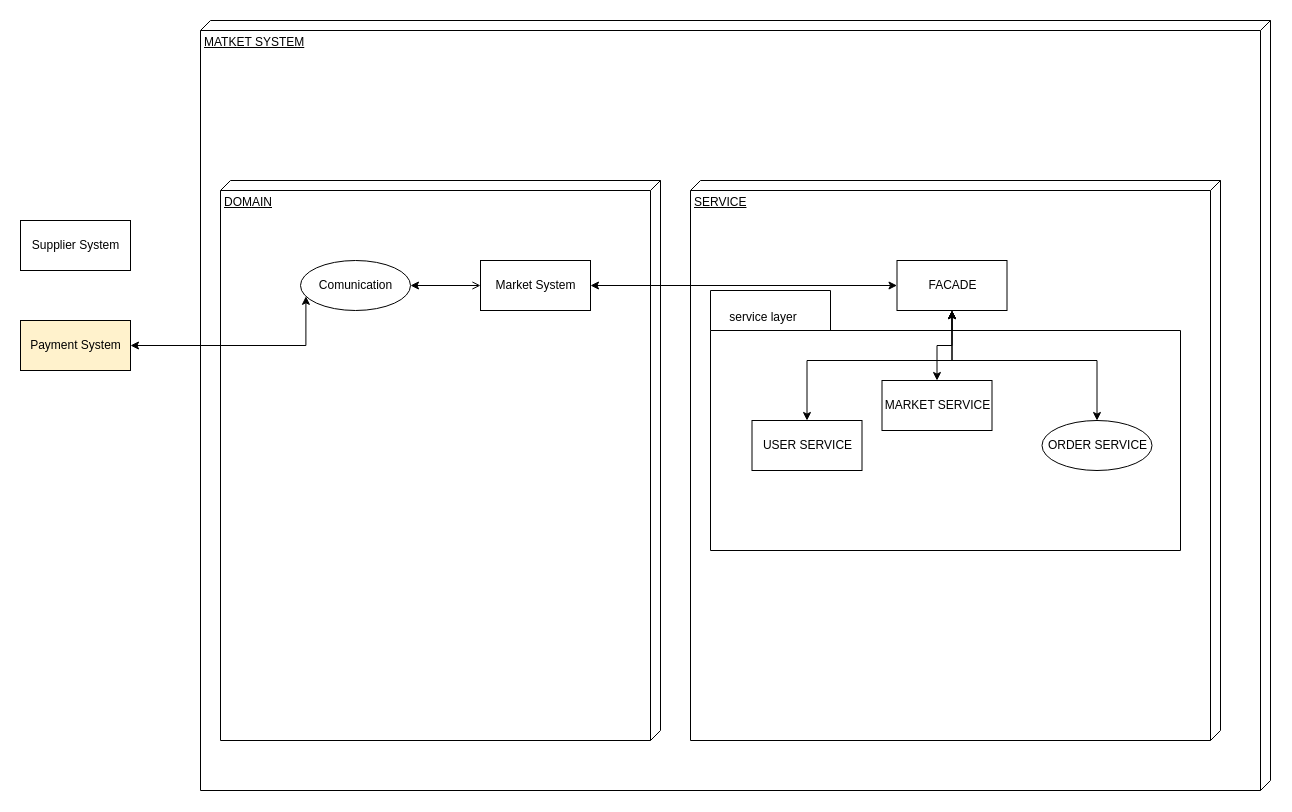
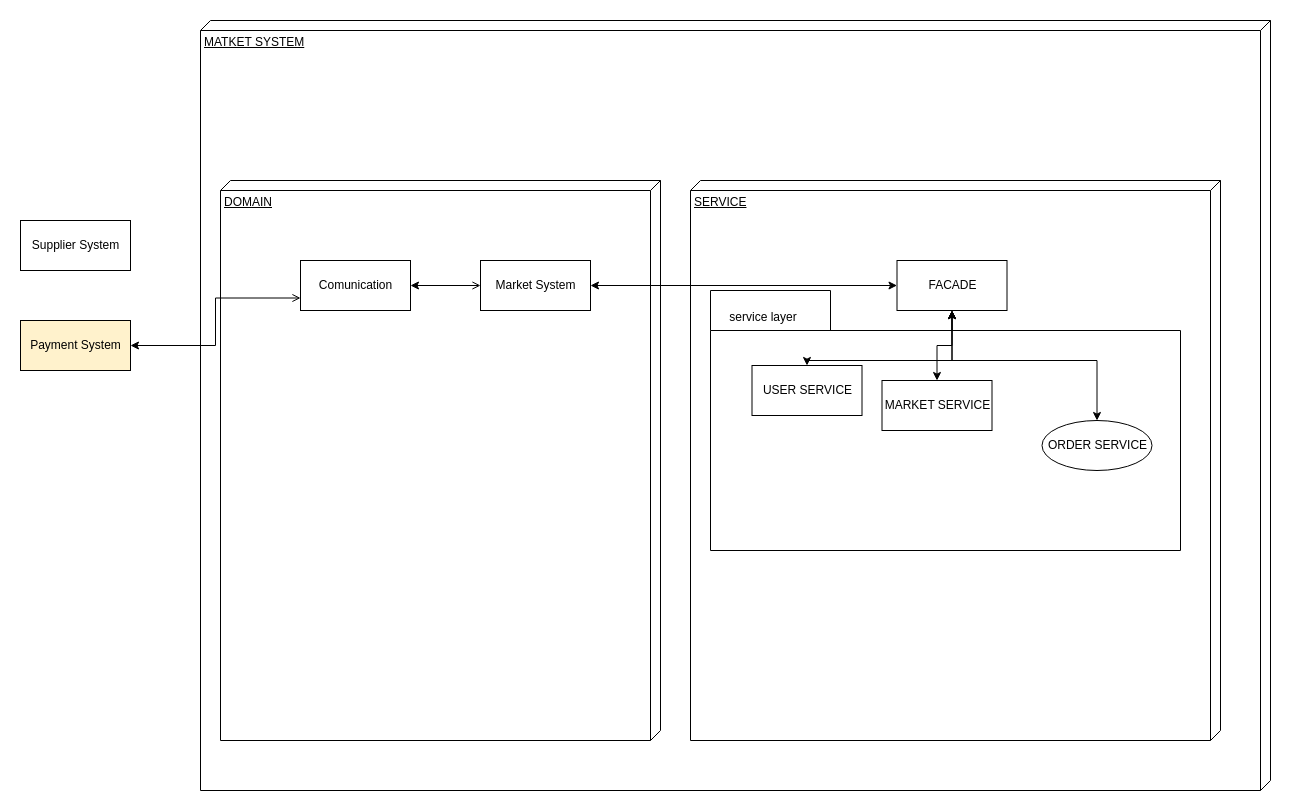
- <mxCell id="7" value="Comunication" style="ellipse;html=1;" vertex="1" parent="1"><mxGeometry x="300" y="260" width="110" height="50" as="geometry" /></mxCell>
+ <mxCell id="7" value="Comunication" style="html=1;" vertex="1" parent="1"><mxGeometry x="300" y="260" width="110" height="50" as="geometry" /></mxCell>
- <mxCell id="8" style="edgeStyle=orthogonalEdgeStyle;rounded=0;orthogonalLoop=1;jettySize=auto;html=1;entryX=0;entryY=0.75;entryDx=0;entryDy=0;startArrow=classic;startFill=1;endArrow=classic;endFill=1;" edge="1" parent="1" source="9" target="7"><mxGeometry relative="1" as="geometry" /></mxCell>
+ <mxCell id="8" style="edgeStyle=orthogonalEdgeStyle;rounded=0;orthogonalLoop=1;jettySize=auto;html=1;entryX=0;entryY=0.75;entryDx=0;entryDy=0;startArrow=classic;startFill=1;endArrow=open;endFill=1;" edge="1" parent="1" source="9" target="7"><mxGeometry relative="1" as="geometry" /></mxCell>
- <mxCell id="17" value="USER SERVICE" style="html=1;" vertex="1" parent="14"><mxGeometry x="51.5" y="130" width="110" height="50" as="geometry" /></mxCell>
+ <mxCell id="17" value="USER SERVICE" style="html=1;" vertex="1" parent="14"><mxGeometry x="51.5" y="75" width="110" height="50" as="geometry" /></mxCell>
